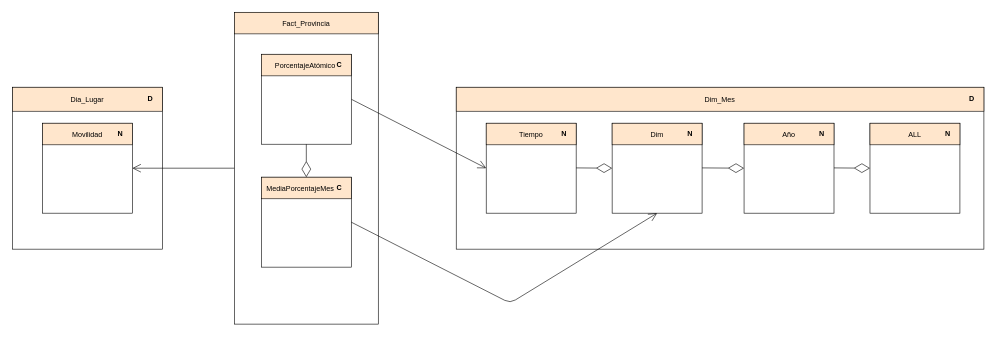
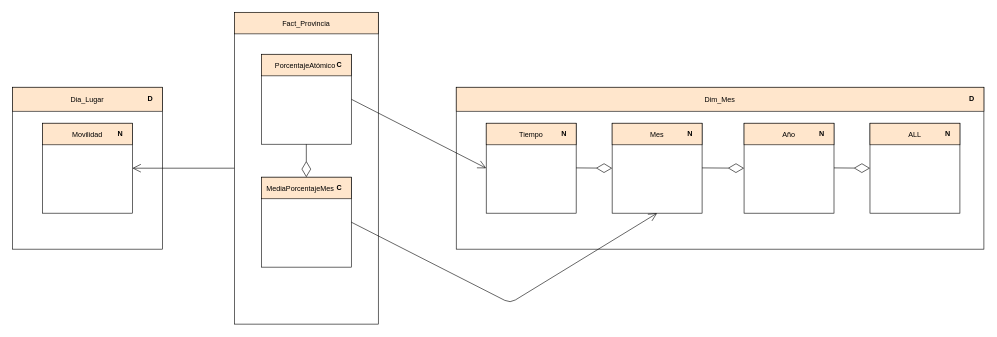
- <mxCell id="11" value="Dim" style="text;align=center;fontStyle=0;verticalAlign=middle;spacingLeft=3;spacingRight=3;rotatable=0;points=[[0,0.5],[1,0.5]];portConstraint=eastwest;fillColor=#ffe6cc;strokeColor=#000000;" parent="1" vertex="1"><mxGeometry x="1020" y="205" width="150" height="36" as="geometry" /></mxCell>
+ <mxCell id="11" value="Mes" style="text;align=center;fontStyle=0;verticalAlign=middle;spacingLeft=3;spacingRight=3;rotatable=0;points=[[0,0.5],[1,0.5]];portConstraint=eastwest;fillColor=#ffe6cc;strokeColor=#000000;" parent="1" vertex="1"><mxGeometry x="1020" y="205" width="150" height="36" as="geometry" /></mxCell>
